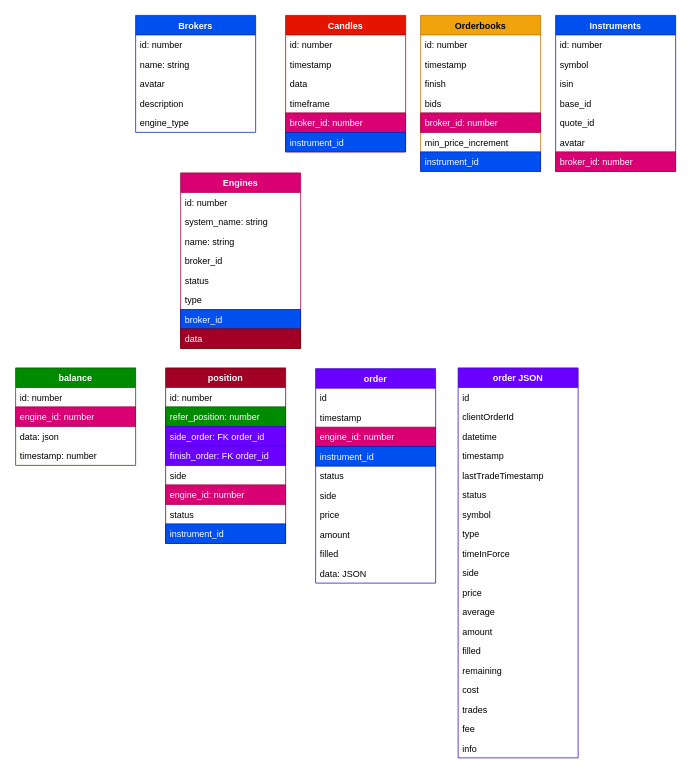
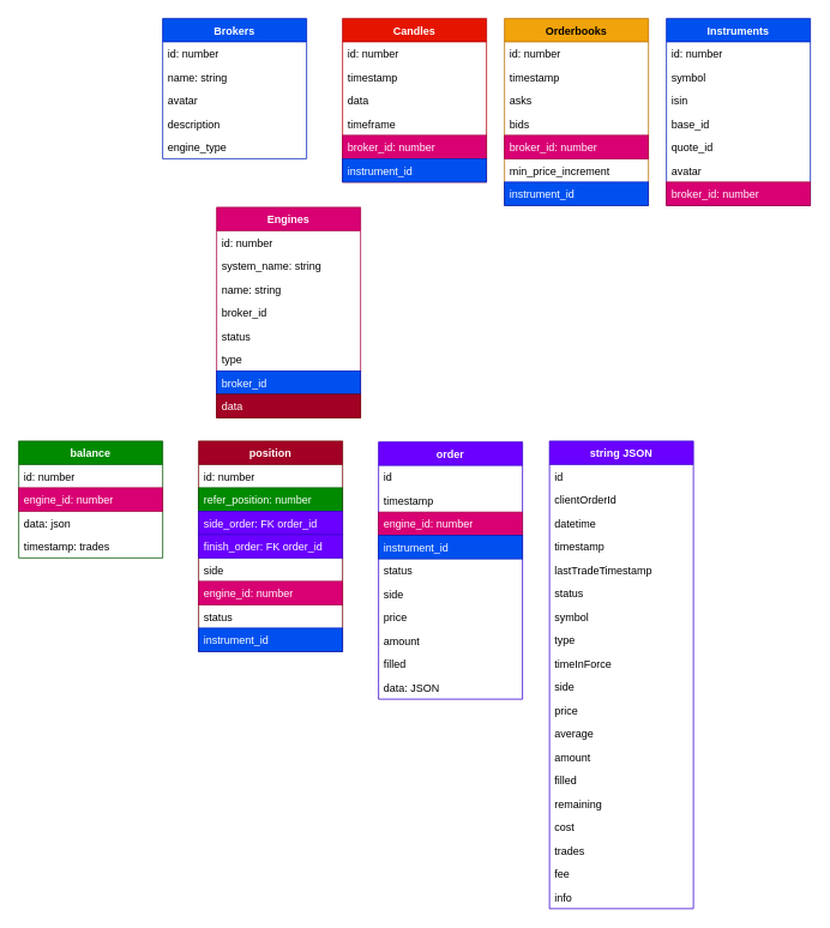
- <mxCell id="52" value="finish" style="text;strokeColor=none;fillColor=none;align=left;verticalAlign=top;spacingLeft=4;spacingRight=4;overflow=hidden;rotatable=0;points=[[0,0.5],[1,0.5]];portConstraint=eastwest;" vertex="1" parent="49"><mxGeometry y="78" width="160" height="26" as="geometry" /></mxCell>
+ <mxCell id="52" value="asks" style="text;strokeColor=none;fillColor=none;align=left;verticalAlign=top;spacingLeft=4;spacingRight=4;overflow=hidden;rotatable=0;points=[[0,0.5],[1,0.5]];portConstraint=eastwest;" vertex="1" parent="49"><mxGeometry y="78" width="160" height="26" as="geometry" /></mxCell>
- <mxCell id="75" value="order JSON" style="swimlane;fontStyle=1;align=center;verticalAlign=top;childLayout=stackLayout;horizontal=1;startSize=26;horizontalStack=0;resizeParent=1;resizeParentMax=0;resizeLast=0;collapsible=1;marginBottom=0;fillColor=#6a00ff;strokeColor=#3700CC;fontColor=#ffffff;" vertex="1" parent="1"><mxGeometry x="610" y="490" width="160" height="520" as="geometry" /></mxCell>
+ <mxCell id="75" value="string JSON" style="swimlane;fontStyle=1;align=center;verticalAlign=top;childLayout=stackLayout;horizontal=1;startSize=26;horizontalStack=0;resizeParent=1;resizeParentMax=0;resizeLast=0;collapsible=1;marginBottom=0;fillColor=#6a00ff;strokeColor=#3700CC;fontColor=#ffffff;" vertex="1" parent="1"><mxGeometry x="610" y="490" width="160" height="520" as="geometry" /></mxCell>
- <mxCell id="8" value="timestamp: number" style="text;strokeColor=none;fillColor=none;align=left;verticalAlign=top;spacingLeft=4;spacingRight=4;overflow=hidden;rotatable=0;points=[[0,0.5],[1,0.5]];portConstraint=eastwest;" parent="4" vertex="1"><mxGeometry y="104" width="160" height="26" as="geometry" /></mxCell>
+ <mxCell id="8" value="timestamp: trades" style="text;strokeColor=none;fillColor=none;align=left;verticalAlign=top;spacingLeft=4;spacingRight=4;overflow=hidden;rotatable=0;points=[[0,0.5],[1,0.5]];portConstraint=eastwest;" parent="4" vertex="1"><mxGeometry y="104" width="160" height="26" as="geometry" /></mxCell>
